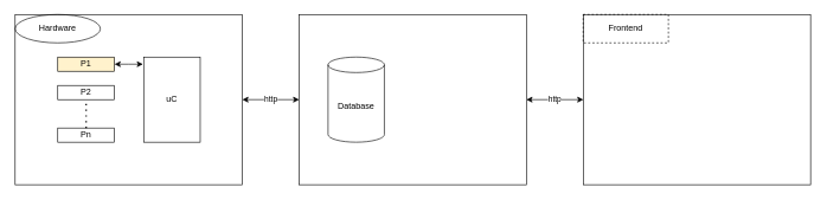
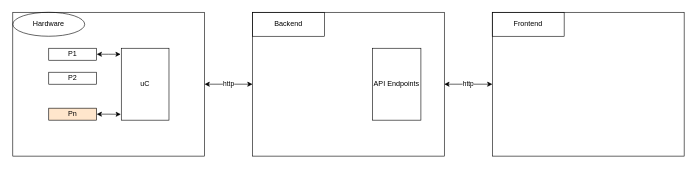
+ <mxCell id="8" value="Backend" style="rounded=0;whiteSpace=wrap;html=1;strokeColor=default;fillColor=none;" parent="1" vertex="1"><mxGeometry x="420" y="20" width="120" height="40" as="geometry" /></mxCell>
- <mxCell id="19" value="Frontend" style="rounded=0;whiteSpace=wrap;html=1;strokeColor=default;fillColor=none;dashed=1;" parent="1" vertex="1"><mxGeometry x="820" y="20" width="120" height="40" as="geometry" /></mxCell>
+ <mxCell id="19" value="Frontend" style="rounded=0;whiteSpace=wrap;html=1;strokeColor=default;fillColor=none;" parent="1" vertex="1"><mxGeometry x="820" y="20" width="120" height="40" as="geometry" /></mxCell>
- <mxCell id="12" value="P1" style="rounded=0;whiteSpace=wrap;html=1;fillColor=#fff2cc;" parent="10" vertex="1"><mxGeometry width="80" height="20" as="geometry" /></mxCell>
+ <mxCell id="12" value="P1" style="rounded=0;whiteSpace=wrap;html=1;" parent="10" vertex="1"><mxGeometry width="80" height="20" as="geometry" /></mxCell>
- <mxCell id="4" value="Database" style="shape=cylinder3;whiteSpace=wrap;html=1;boundedLbl=1;backgroundOutline=1;size=10.905;" parent="1" vertex="1"><mxGeometry x="460.65" y="80" width="79.35" height="120" as="geometry" /></mxCell>
+ <mxCell id="5" value="API Endpoints" style="rounded=0;whiteSpace=wrap;html=1;" parent="1" vertex="1"><mxGeometry x="620" y="80" width="81" height="120" as="geometry" /></mxCell>
- <mxCell id="15" value="" style="endArrow=none;dashed=1;html=1;dashPattern=1 3;strokeWidth=2;rounded=0;entryX=0.5;entryY=1;entryDx=0;entryDy=0;exitX=0.5;exitY=0;exitDx=0;exitDy=0;" parent="10" source="14" target="13" edge="1"><mxGeometry width="50" height="50" relative="1" as="geometry"><mxPoint x="30" y="140" as="sourcePoint" /><mxPoint x="80" y="90" as="targetPoint" /></mxGeometry></mxCell>
- <mxCell id="14" value="Pn" style="rounded=0;whiteSpace=wrap;html=1;" parent="10" vertex="1"><mxGeometry y="100" width="80" height="20" as="geometry" /></mxCell>
+ <mxCell id="14" value="Pn" style="rounded=0;whiteSpace=wrap;html=1;fillColor=#ffe6cc;" parent="10" vertex="1"><mxGeometry y="100" width="80" height="20" as="geometry" /></mxCell>
+ <mxCell id="17" style="edgeStyle=orthogonalEdgeStyle;rounded=0;orthogonalLoop=1;jettySize=auto;html=1;exitX=1;exitY=0.5;exitDx=0;exitDy=0;entryX=-0.008;entryY=0.919;entryDx=0;entryDy=0;entryPerimeter=0;startArrow=classic;startFill=1;" parent="10" source="14" target="11" edge="1"><mxGeometry relative="1" as="geometry" /></mxCell>
